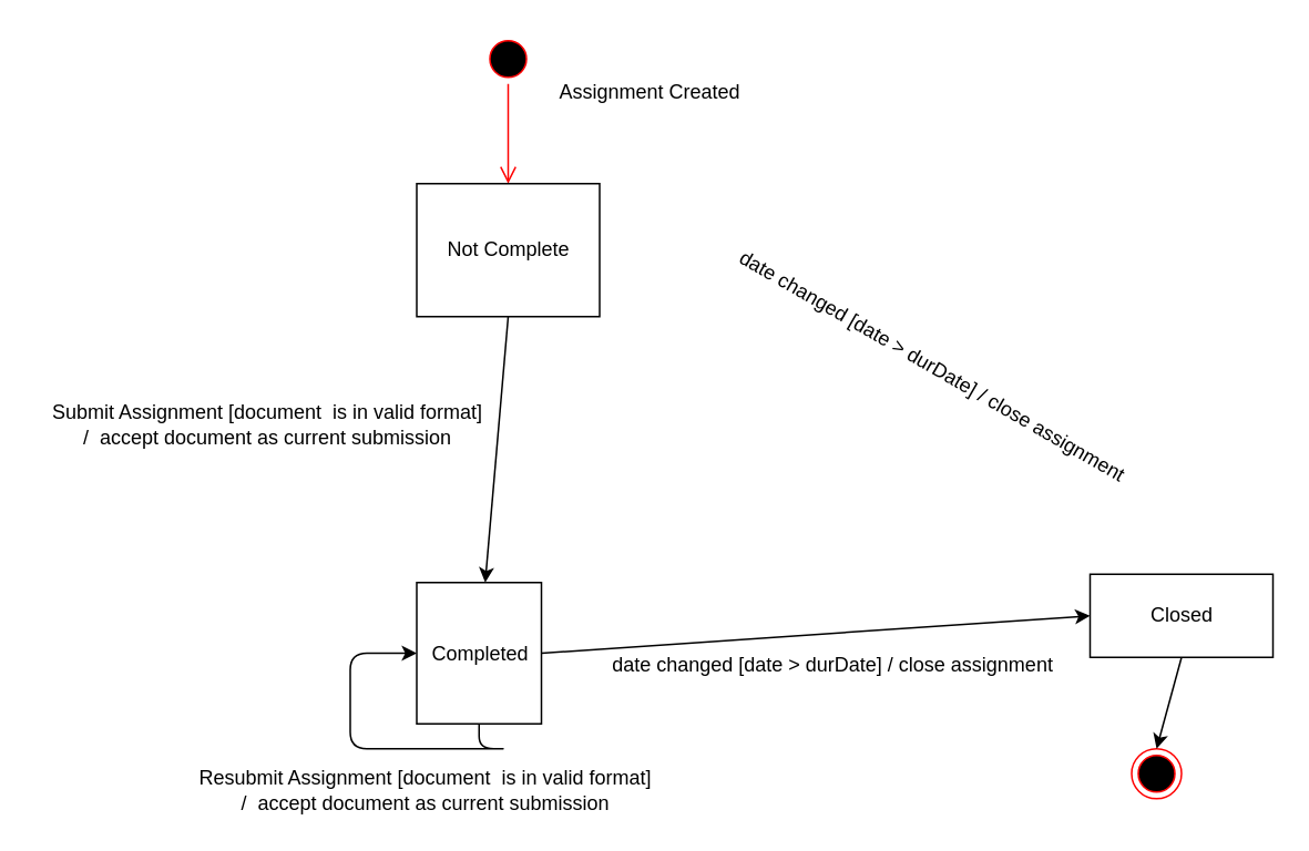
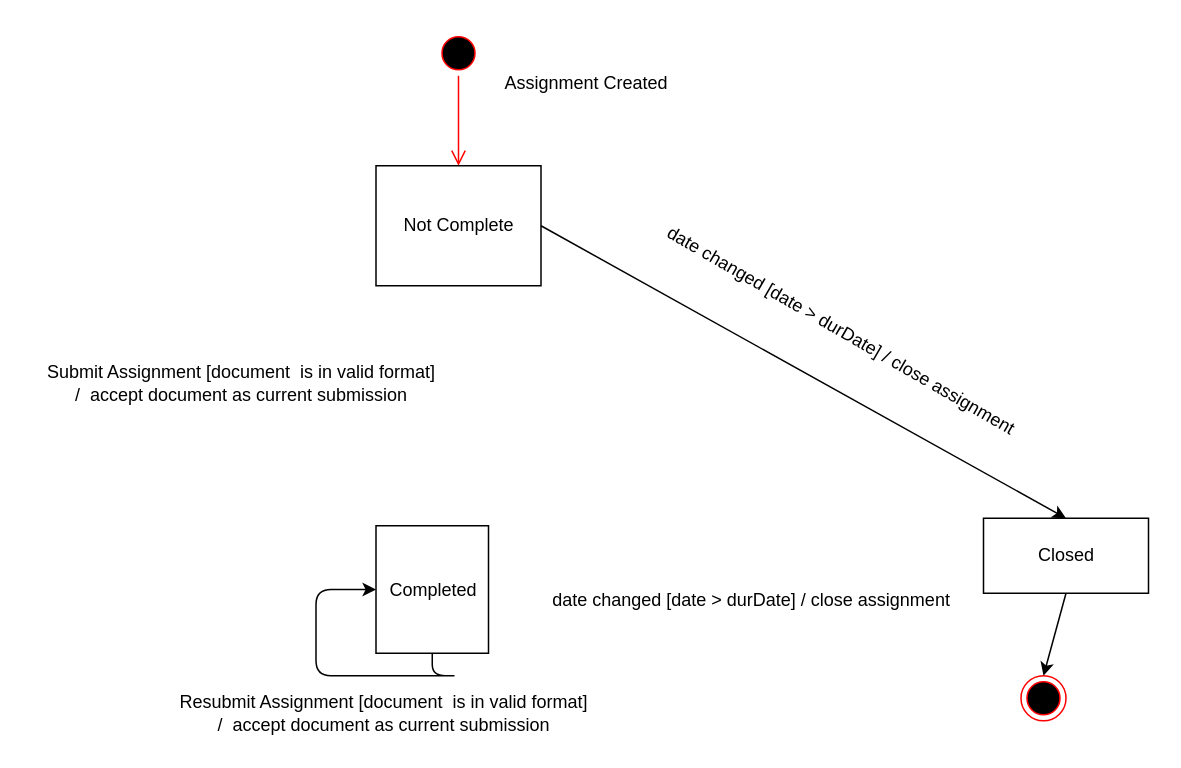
+ <mxCell id="9" value="" style="endArrow=classic;html=1;exitX=1;exitY=0.5;exitDx=0;exitDy=0;entryX=0.5;entryY=0;entryDx=0;entryDy=0;" edge="1" parent="1" source="5" target="16"><mxGeometry width="50" height="50" relative="1" as="geometry"><mxPoint x="200" y="720" as="sourcePoint" /><mxPoint x="684" y="490" as="targetPoint" /></mxGeometry></mxCell>
- <mxCell id="7" value="" style="endArrow=classic;html=1;exitX=0.5;exitY=1;exitDx=0;exitDy=0;" edge="1" parent="1" source="5" target="6"><mxGeometry width="50" height="50" relative="1" as="geometry"><mxPoint x="240" y="660" as="sourcePoint" /><mxPoint x="290" y="610" as="targetPoint" /></mxGeometry></mxCell>
- <mxCell id="10" value="" style="endArrow=classic;html=1;exitX=1;exitY=0.5;exitDx=0;exitDy=0;entryX=0;entryY=0.5;entryDx=0;entryDy=0;" edge="1" parent="1" source="6" target="16"><mxGeometry width="50" height="50" relative="1" as="geometry"><mxPoint x="410" y="390" as="sourcePoint" /><mxPoint x="590" y="410" as="targetPoint" /></mxGeometry></mxCell>
